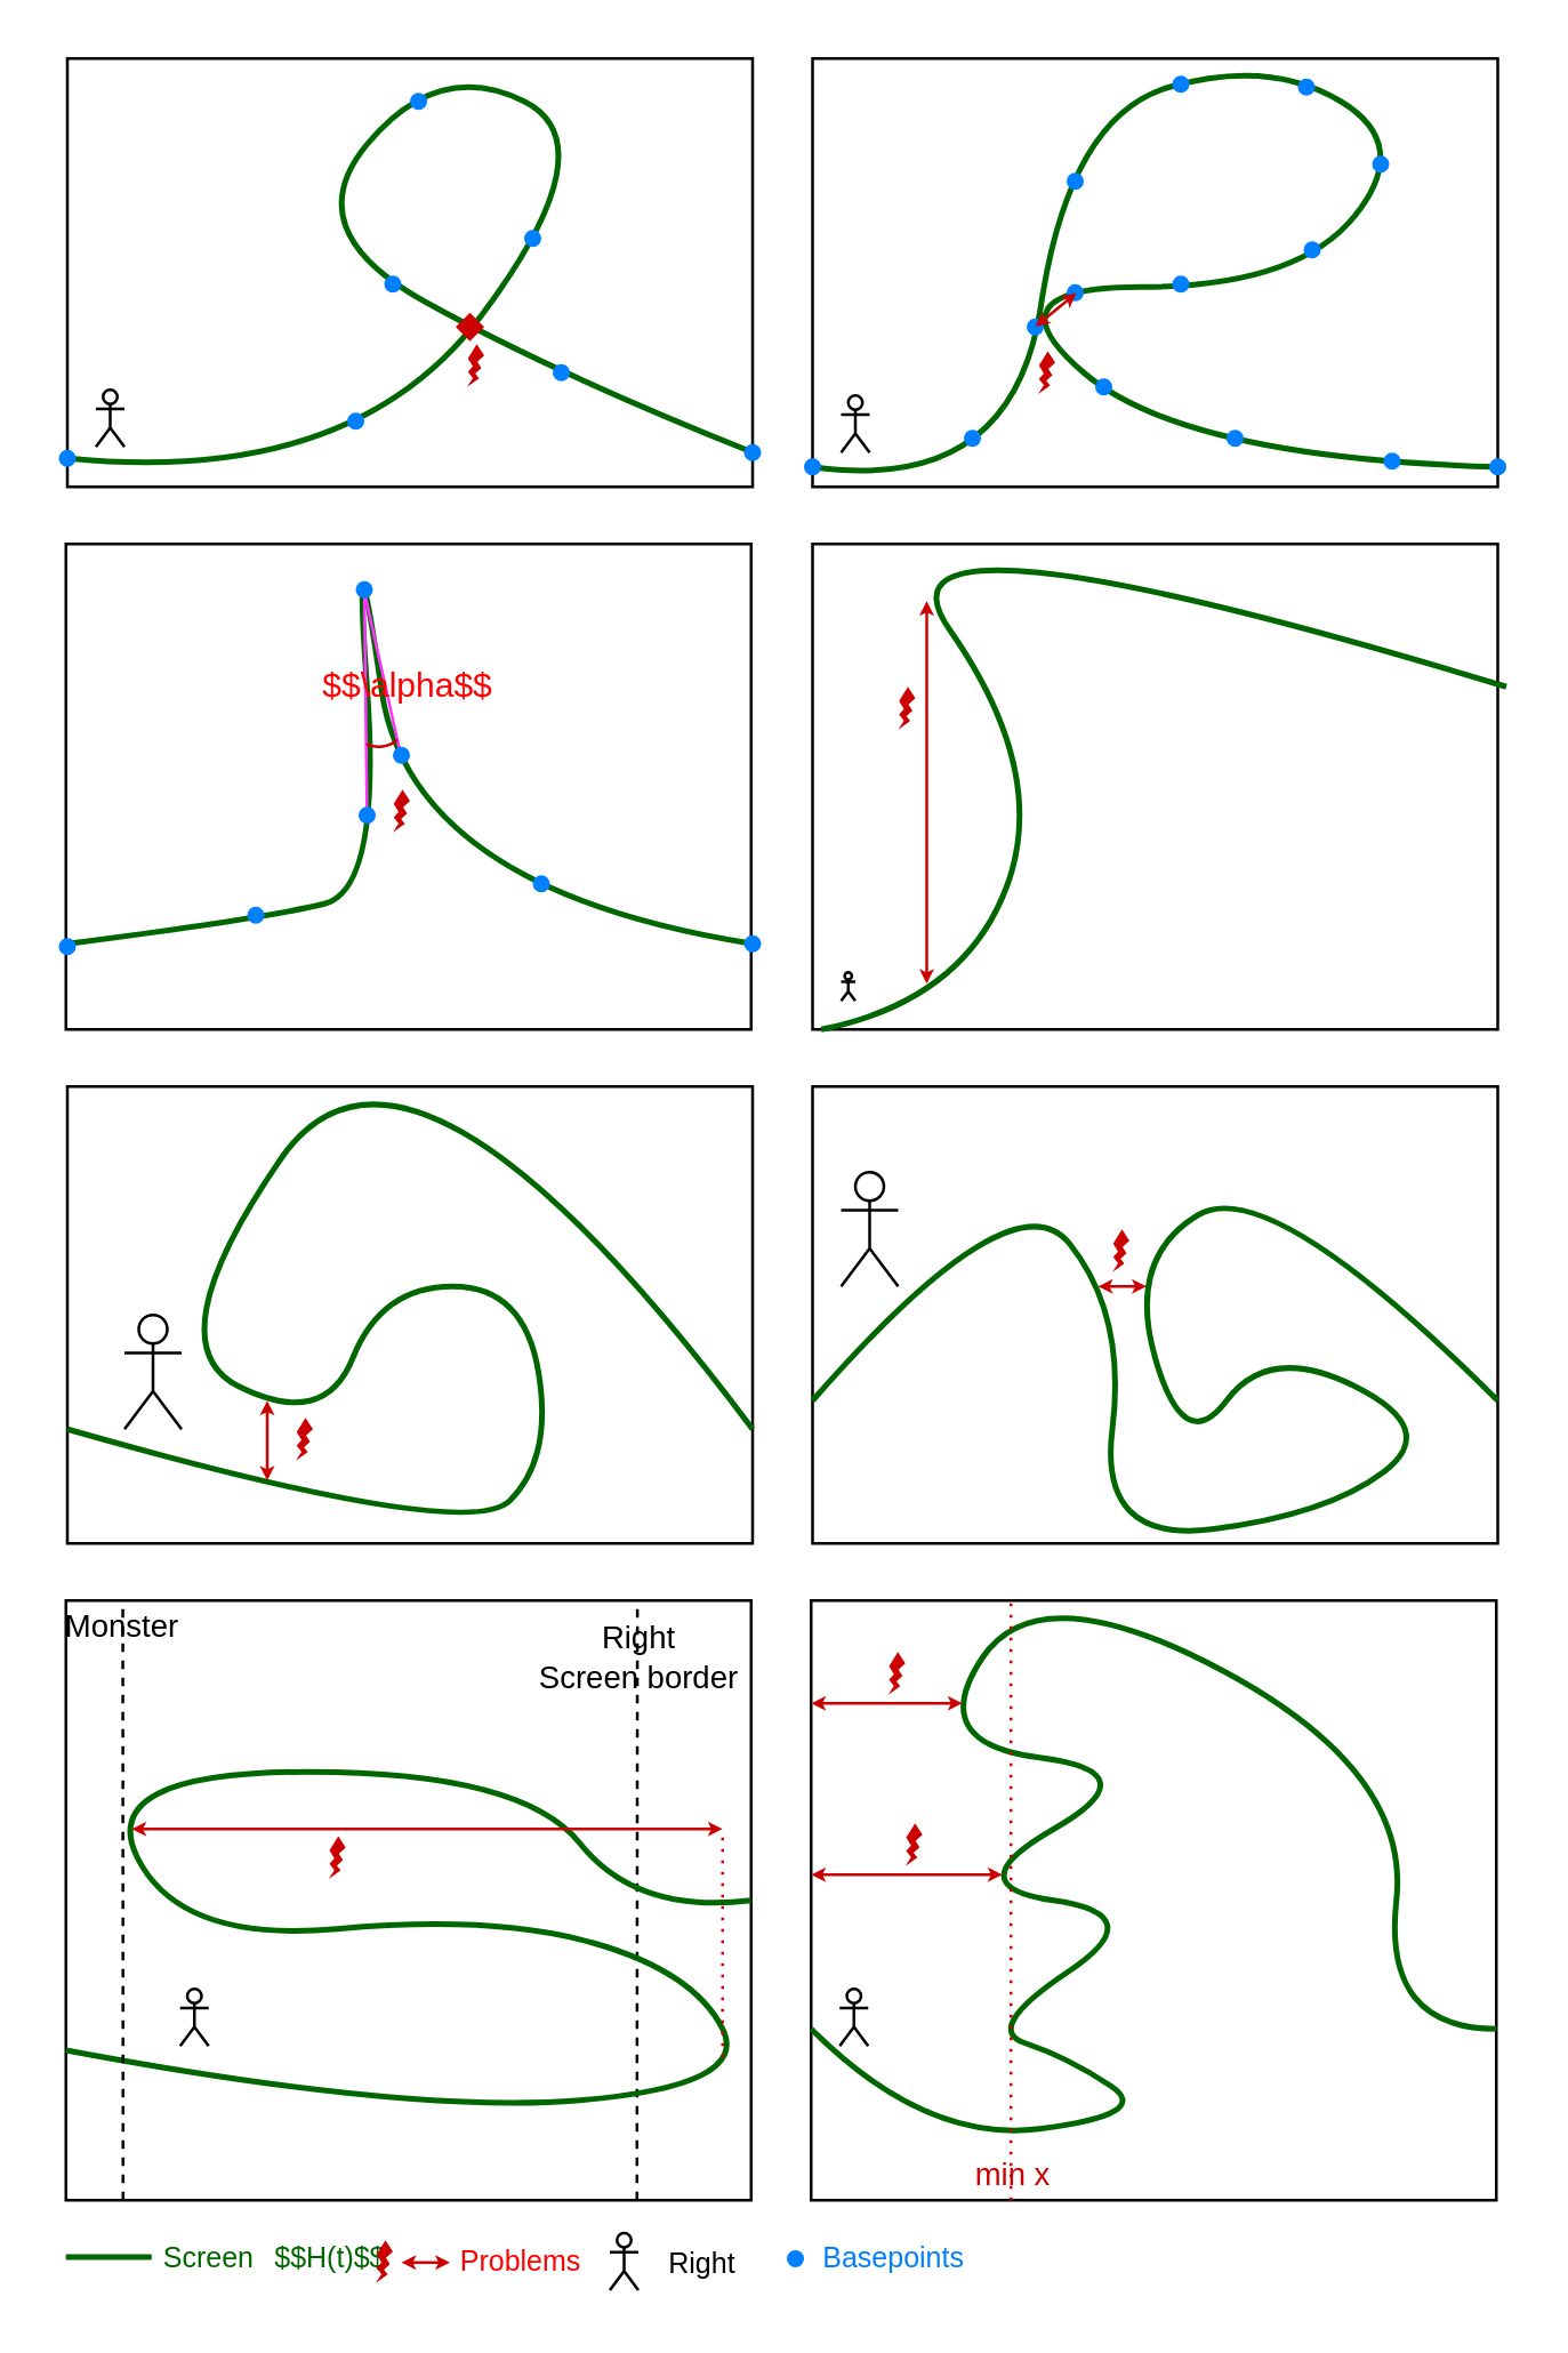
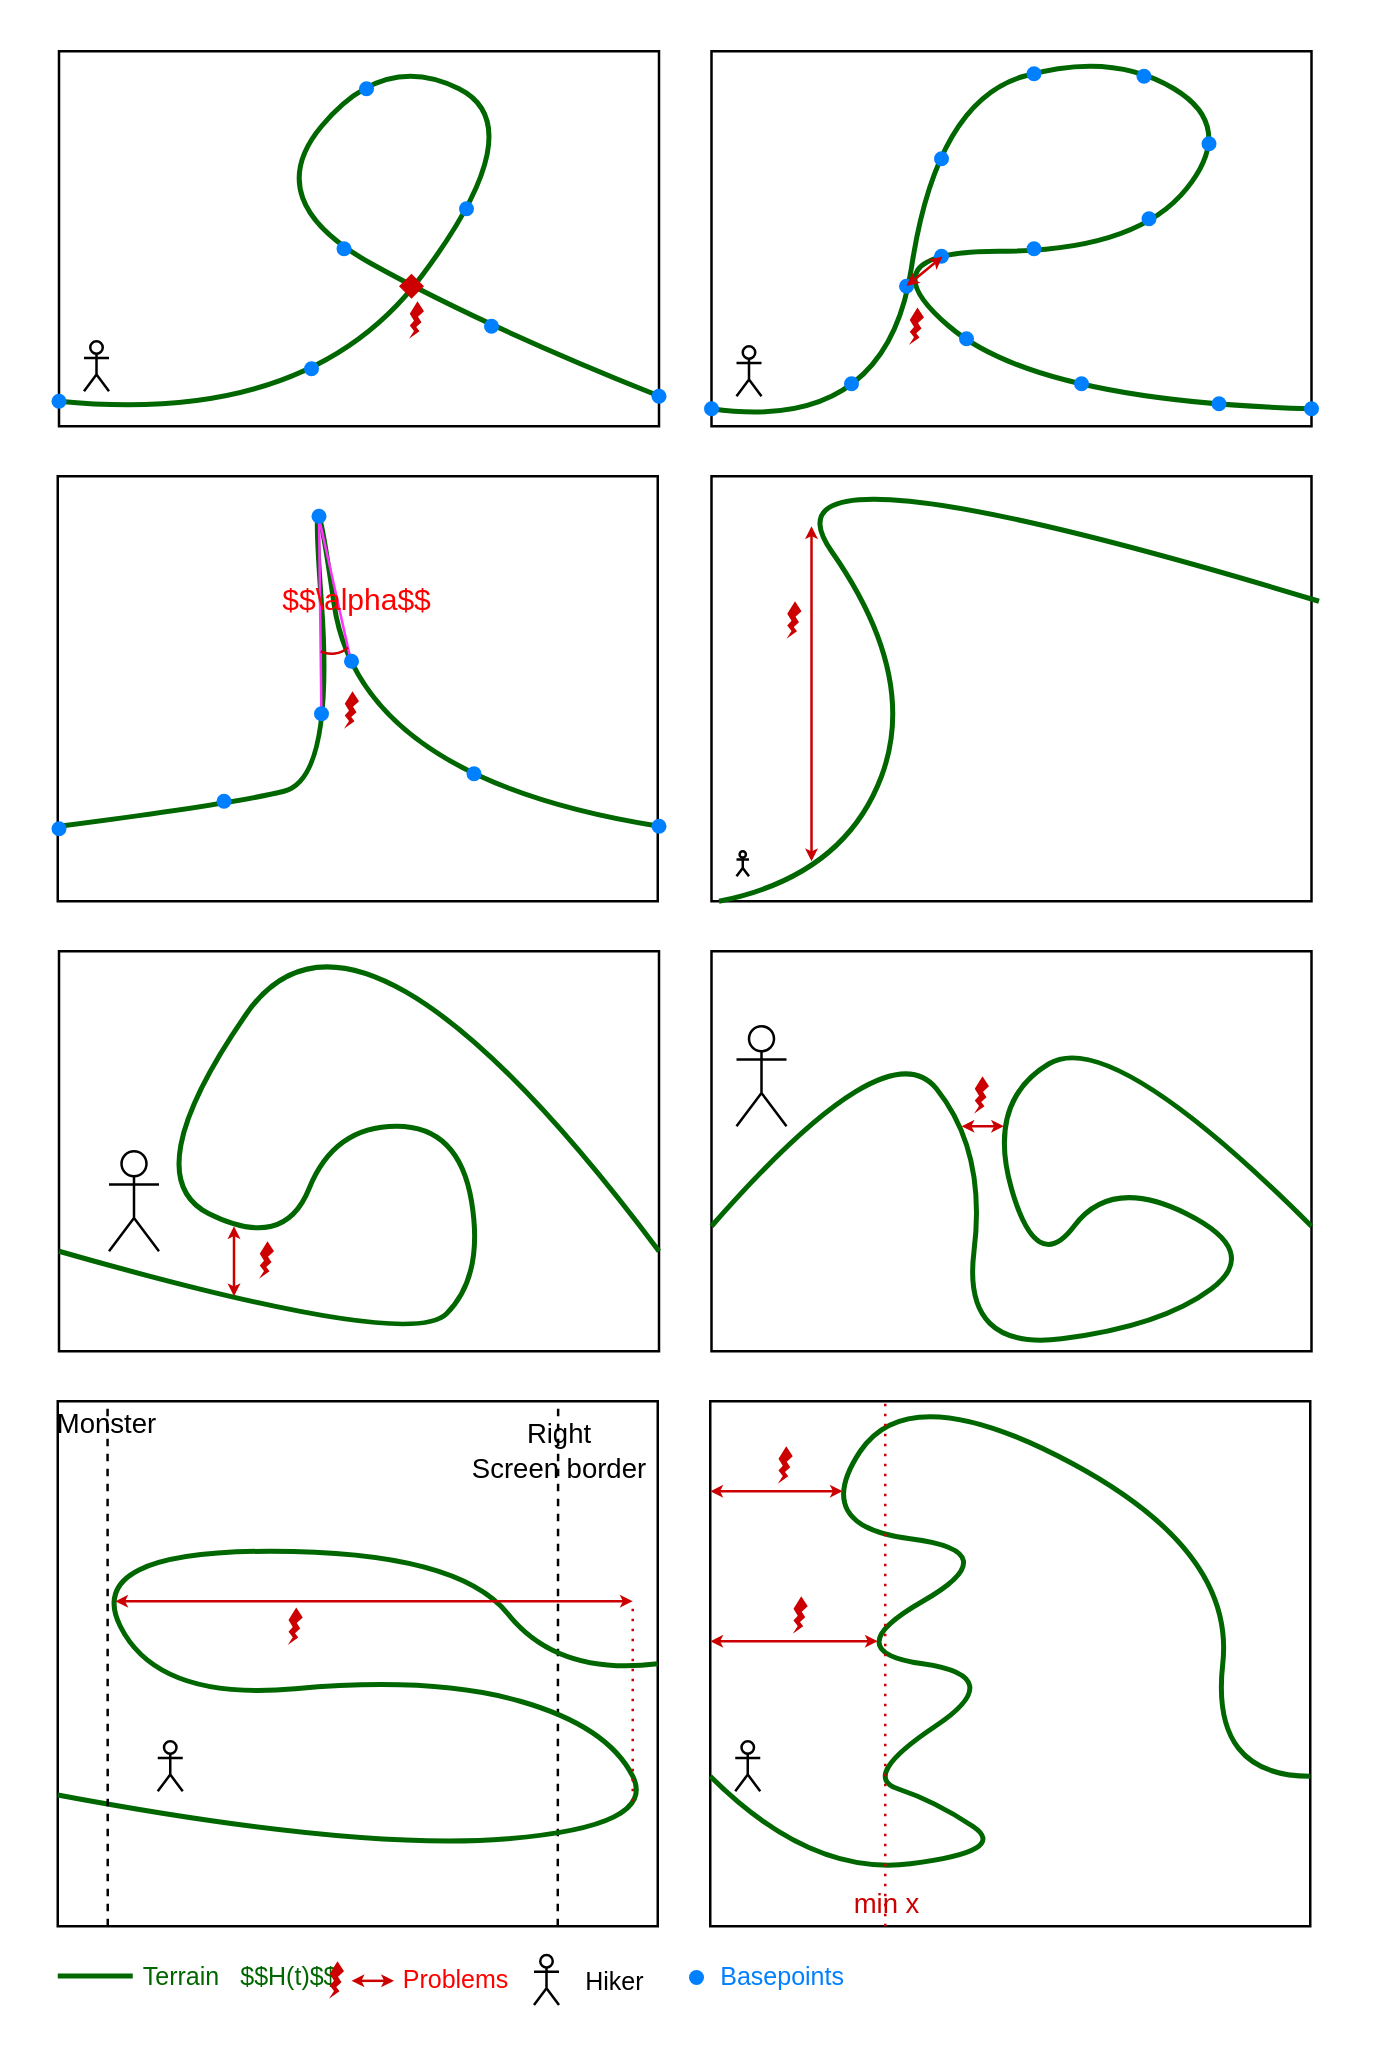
- <mxCell id="78" value="Screen" style="text;html=1;align=left;verticalAlign=middle;whiteSpace=wrap;rounded=0;spacing=4;fontSize=10;fontColor=#006600;" parent="1" vertex="1"><mxGeometry x="52.5" y="780" width="35" height="20" as="geometry" /></mxCell>
+ <mxCell id="78" value="Terrain" style="text;html=1;align=left;verticalAlign=middle;whiteSpace=wrap;rounded=0;spacing=4;fontSize=10;fontColor=#006600;" parent="1" vertex="1"><mxGeometry x="52.5" y="780" width="35" height="20" as="geometry" /></mxCell>
- <mxCell id="83" value="Right" style="text;html=1;align=left;verticalAlign=middle;whiteSpace=wrap;rounded=0;fontSize=10;spacing=4;" parent="1" vertex="1"><mxGeometry x="230" y="781.5" width="34" height="20" as="geometry" /></mxCell>
+ <mxCell id="83" value="Hiker" style="text;html=1;align=left;verticalAlign=middle;whiteSpace=wrap;rounded=0;fontSize=10;spacing=4;" parent="1" vertex="1"><mxGeometry x="230" y="781.5" width="34" height="20" as="geometry" /></mxCell>
